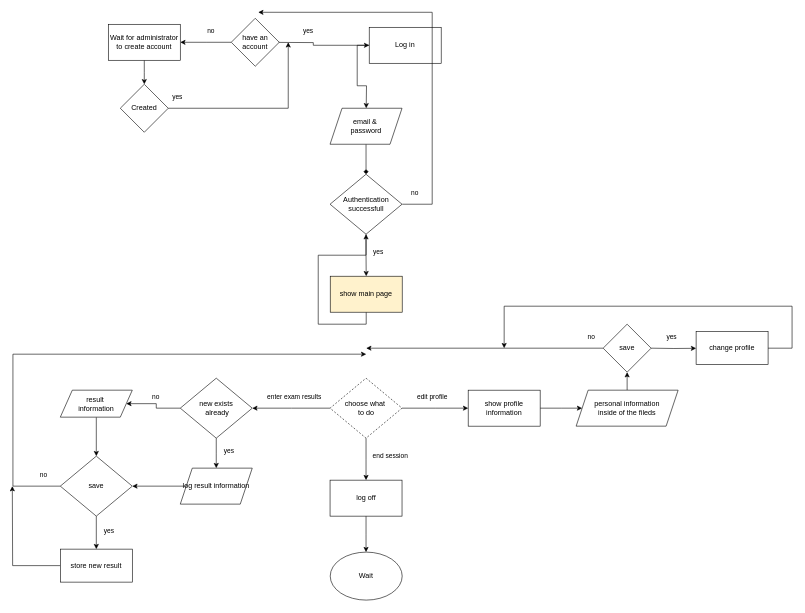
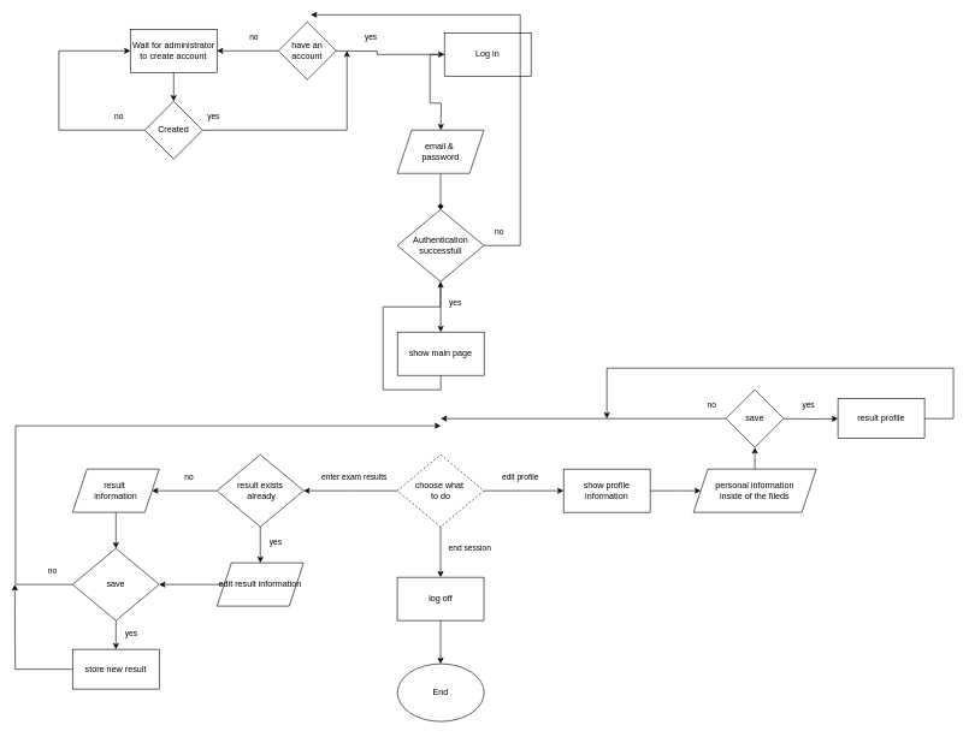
+ <mxCell id="12" style="edgeStyle=orthogonalEdgeStyle;rounded=0;orthogonalLoop=1;jettySize=auto;html=1;entryX=0;entryY=0.5;entryDx=0;entryDy=0;" parent="1" source="14" target="3" edge="1"><mxGeometry relative="1" as="geometry"><mxPoint x="80" y="60" as="targetPoint" /><Array as="points"><mxPoint x="81" y="180" /><mxPoint x="81" y="70" /></Array></mxGeometry></mxCell>
+ <mxCell id="13" value="no" style="edgeLabel;html=1;align=center;verticalAlign=middle;resizable=0;points=[];" parent="12" vertex="1" connectable="0"><mxGeometry x="-0.773" y="-1" relative="1" as="geometry"><mxPoint y="-19" as="offset" /></mxGeometry></mxCell>
- <mxCell id="23" value="show main page" style="rounded=0;whiteSpace=wrap;html=1;fillColor=#fff2cc;" parent="1" vertex="1"><mxGeometry x="550" y="460" width="120" height="60" as="geometry" /></mxCell>
+ <mxCell id="23" value="show main page" style="rounded=0;whiteSpace=wrap;html=1;" parent="1" vertex="1"><mxGeometry x="550" y="460" width="120" height="60" as="geometry" /></mxCell>
- <mxCell id="45" value="change profile" style="rounded=0;whiteSpace=wrap;html=1;" parent="1" vertex="1"><mxGeometry x="1160" y="552.5" width="120" height="55" as="geometry" /></mxCell>
+ <mxCell id="45" value="result profile" style="rounded=0;whiteSpace=wrap;html=1;" parent="1" vertex="1"><mxGeometry x="1160" y="552.5" width="120" height="55" as="geometry" /></mxCell>
- <mxCell id="52" value="&lt;div&gt;result&amp;nbsp;&lt;/div&gt;&lt;div&gt;information&lt;/div&gt;" style="shape=parallelogram;perimeter=parallelogramPerimeter;whiteSpace=wrap;html=1;fixedSize=1;" parent="1" vertex="1"><mxGeometry x="100" y="650" width="120" height="45" as="geometry" /></mxCell>
+ <mxCell id="52" value="&lt;div&gt;result&amp;nbsp;&lt;/div&gt;&lt;div&gt;information&lt;/div&gt;" style="shape=parallelogram;perimeter=parallelogramPerimeter;whiteSpace=wrap;html=1;fixedSize=1;" parent="1" vertex="1"><mxGeometry x="100" y="650" width="120" height="60" as="geometry" /></mxCell>
- <mxCell id="50" value="&lt;div&gt;new exists&lt;br&gt;&lt;/div&gt;&amp;nbsp;already" style="rhombus;whiteSpace=wrap;html=1;" parent="1" vertex="1"><mxGeometry x="300" y="630" width="120" height="100" as="geometry" /></mxCell>
+ <mxCell id="50" value="&lt;div&gt;result exists&lt;br&gt;&lt;/div&gt;&amp;nbsp;already" style="rhombus;whiteSpace=wrap;html=1;" parent="1" vertex="1"><mxGeometry x="300" y="630" width="120" height="100" as="geometry" /></mxCell>
- <mxCell id="54" value="log result information" style="shape=parallelogram;perimeter=parallelogramPerimeter;whiteSpace=wrap;html=1;fixedSize=1;" parent="1" vertex="1"><mxGeometry x="300" y="780" width="120" height="60" as="geometry" /></mxCell>
+ <mxCell id="54" value="edit result information" style="shape=parallelogram;perimeter=parallelogramPerimeter;whiteSpace=wrap;html=1;fixedSize=1;" parent="1" vertex="1"><mxGeometry x="300" y="780" width="120" height="60" as="geometry" /></mxCell>
- <mxCell id="61" value="store new result" style="rounded=0;whiteSpace=wrap;html=1;" parent="1" vertex="1"><mxGeometry x="100" y="915" width="120" height="55" as="geometry" /></mxCell>
+ <mxCell id="61" value="store new result" style="rounded=0;whiteSpace=wrap;html=1;" parent="1" vertex="1"><mxGeometry x="100" y="900" width="120" height="55" as="geometry" /></mxCell>
- <mxCell id="4" value="Wait" style="ellipse;whiteSpace=wrap;html=1;" parent="1" vertex="1"><mxGeometry x="550" y="920" width="120" height="80" as="geometry" /></mxCell>
+ <mxCell id="4" value="End" style="ellipse;whiteSpace=wrap;html=1;" parent="1" vertex="1"><mxGeometry x="550" y="920" width="120" height="80" as="geometry" /></mxCell>
